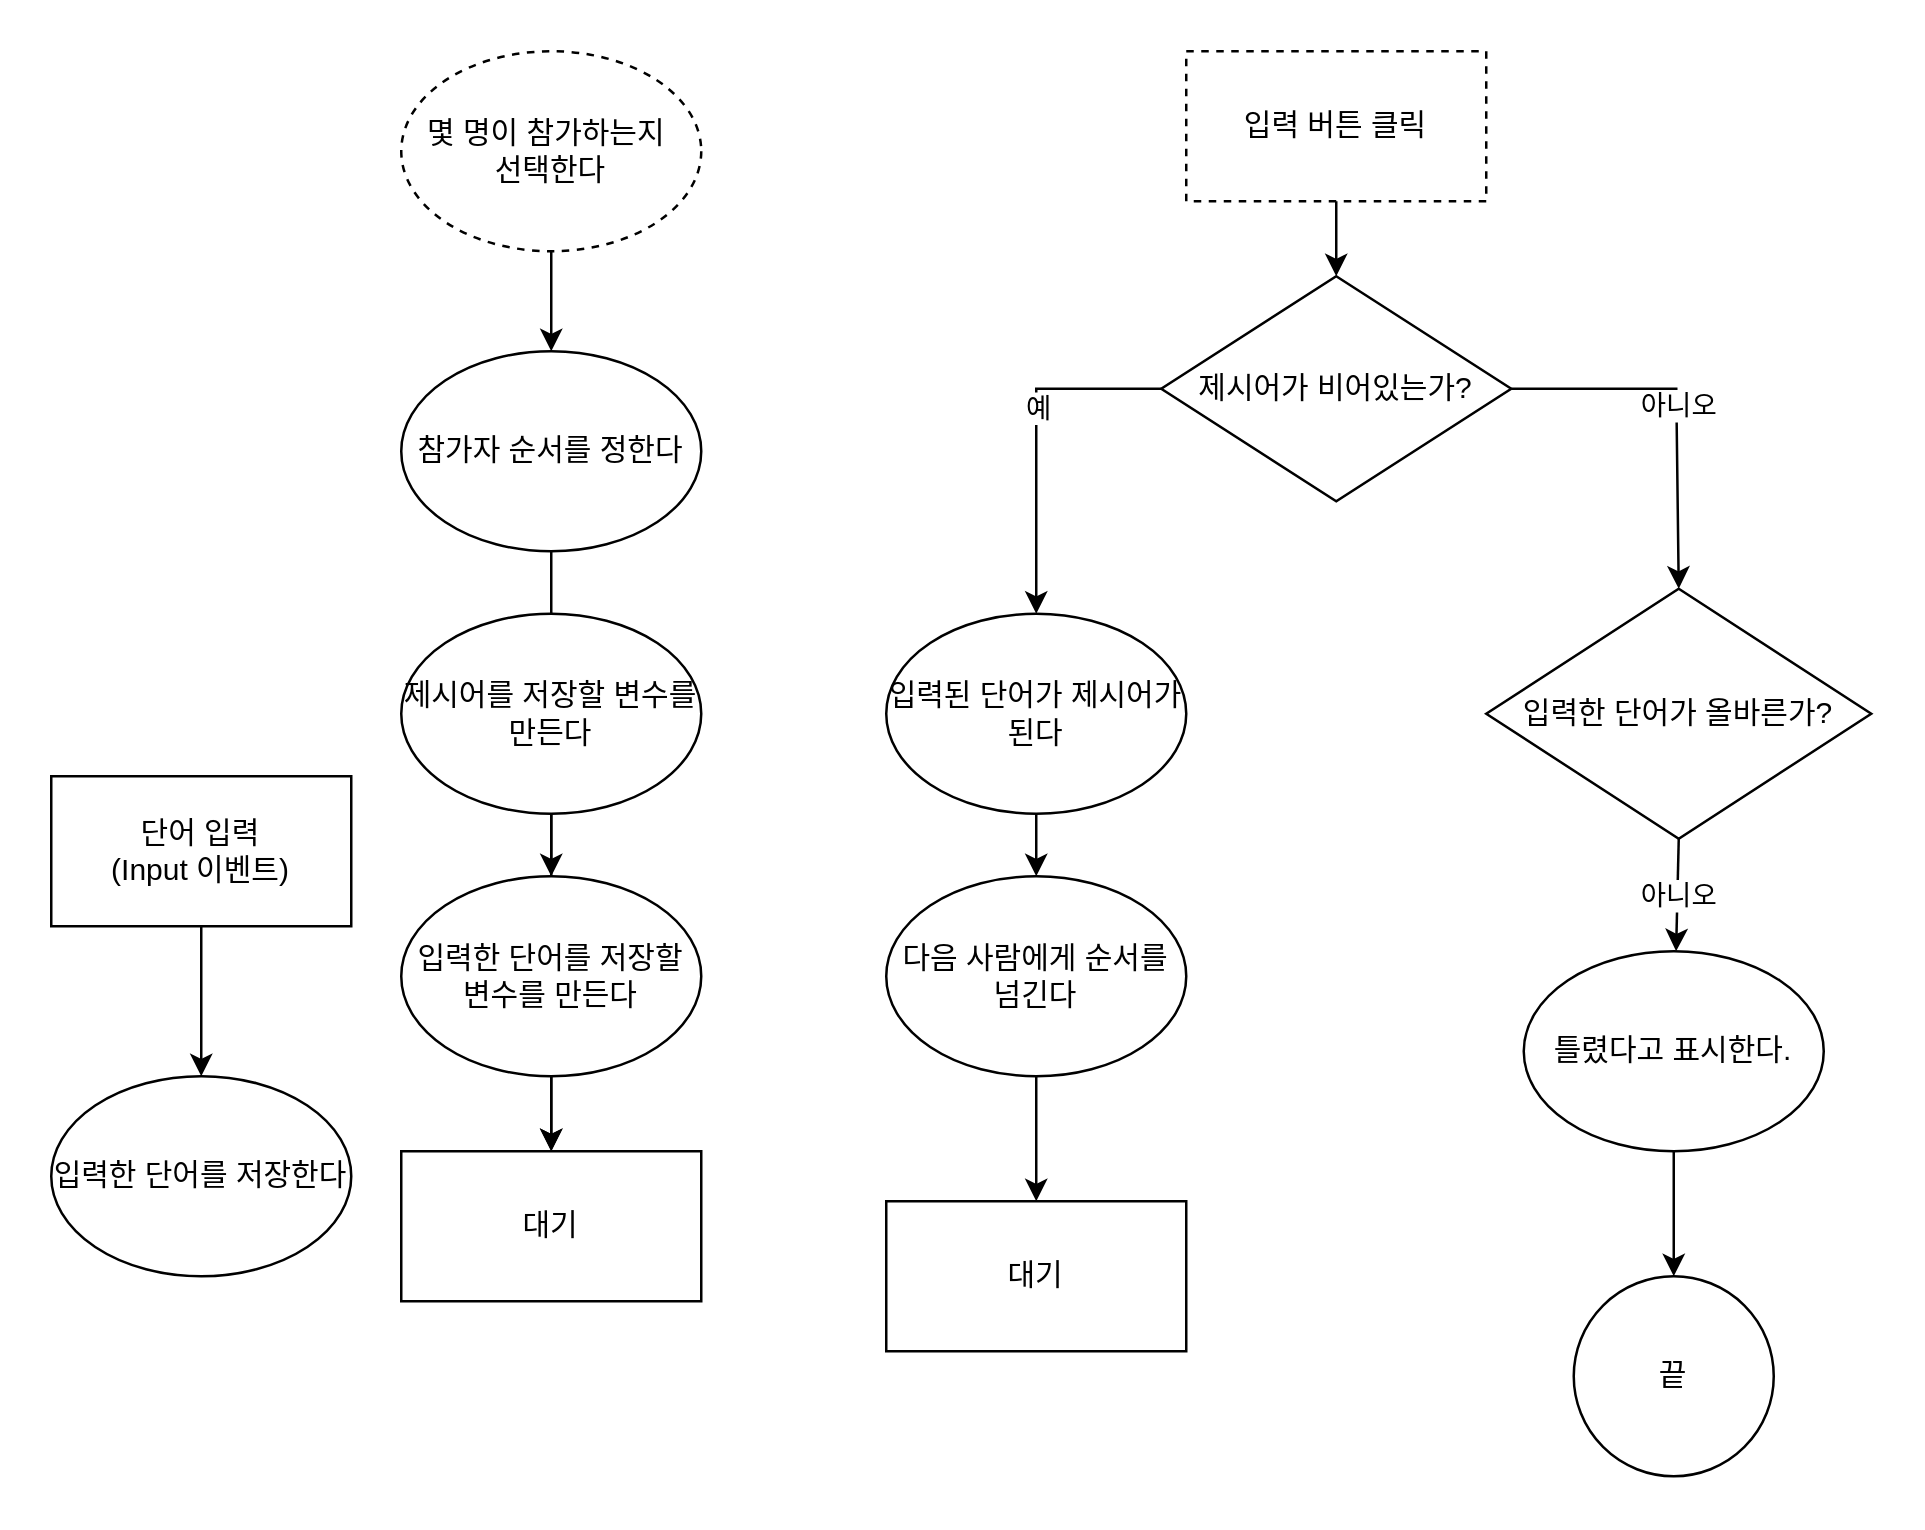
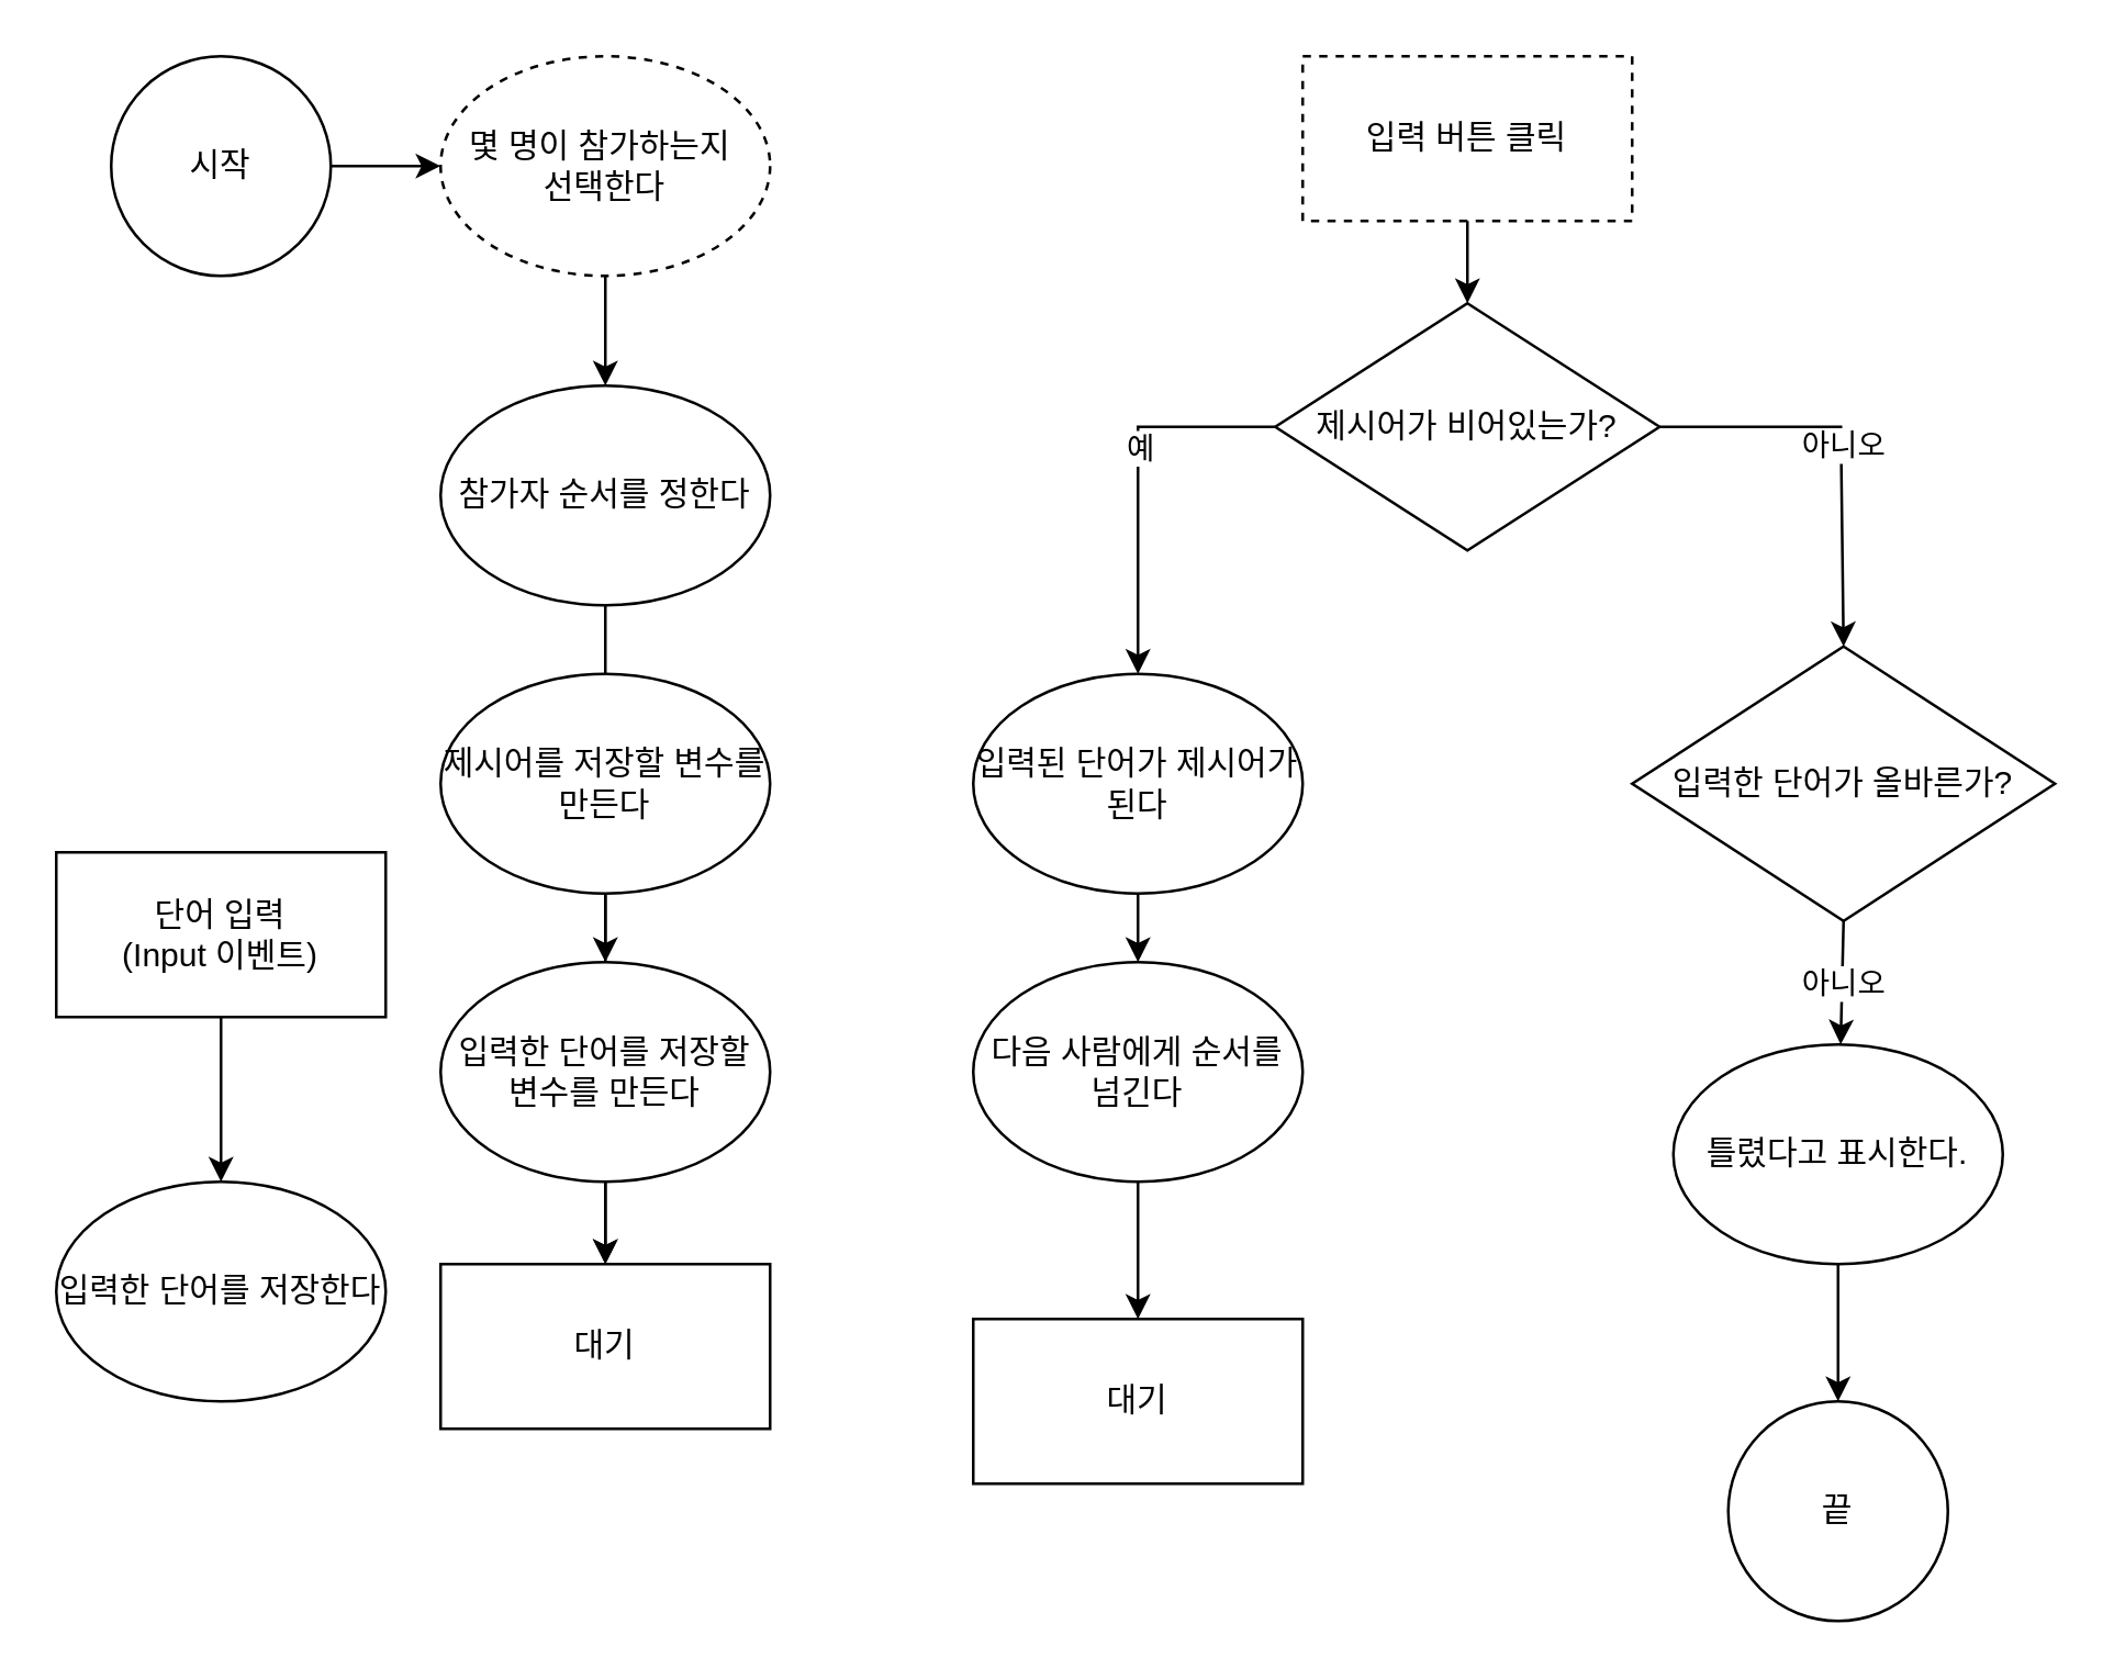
+ <mxCell id="2" value="시작" style="ellipse;whiteSpace=wrap;html=1;aspect=fixed;" parent="1" vertex="1"><mxGeometry x="40" y="20" width="80" height="80" as="geometry" /></mxCell>
+ <mxCell id="3" value="" style="endArrow=classic;html=1;rounded=0;exitX=1;exitY=0.5;exitDx=0;exitDy=0;" parent="1" source="2" target="4" edge="1"><mxGeometry width="50" height="50" relative="1" as="geometry"><mxPoint x="380" y="260" as="sourcePoint" /><mxPoint x="430" y="210" as="targetPoint" /></mxGeometry></mxCell>
